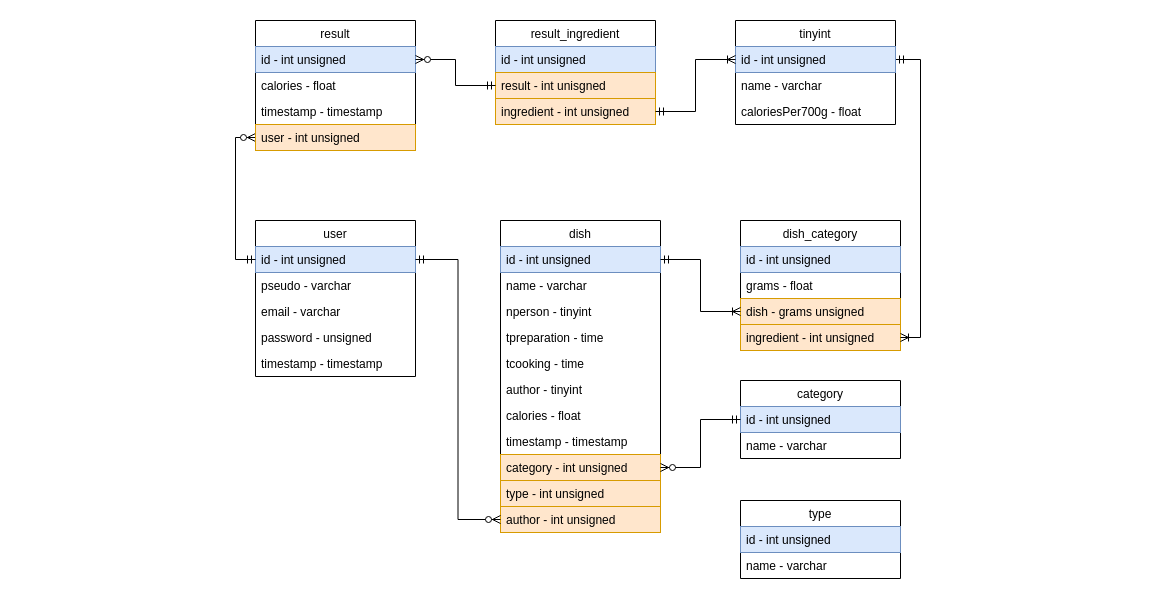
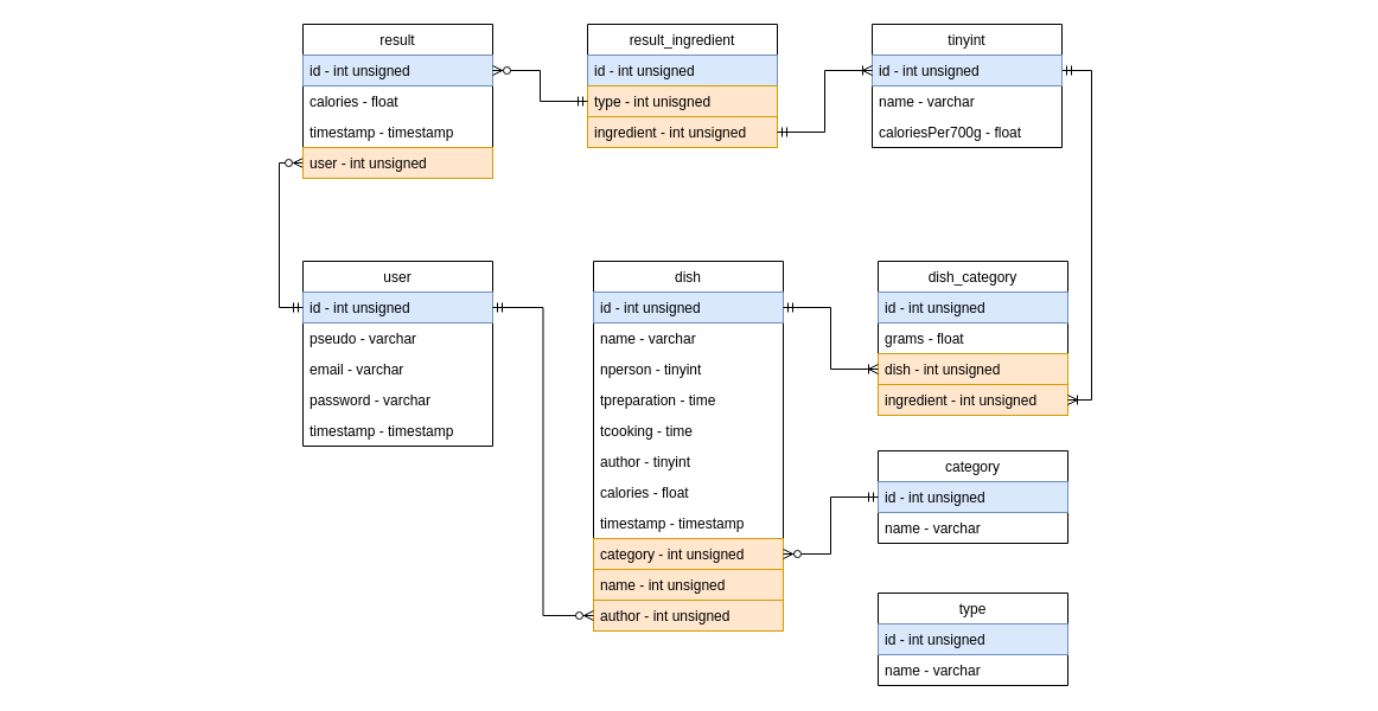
- <mxCell id="38" value="result - int unisgned" style="text;strokeColor=#d79b00;fillColor=#ffe6cc;align=left;verticalAlign=top;spacingLeft=4;spacingRight=4;overflow=hidden;rotatable=0;points=[[0,0.5],[1,0.5]];portConstraint=eastwest;" vertex="1" parent="36"><mxGeometry y="52" width="160" height="26" as="geometry" /></mxCell>
+ <mxCell id="38" value="type - int unisgned" style="text;strokeColor=#d79b00;fillColor=#ffe6cc;align=left;verticalAlign=top;spacingLeft=4;spacingRight=4;overflow=hidden;rotatable=0;points=[[0,0.5],[1,0.5]];portConstraint=eastwest;" vertex="1" parent="36"><mxGeometry y="52" width="160" height="26" as="geometry" /></mxCell>
- <mxCell id="25" value="dish - grams unsigned" style="text;strokeColor=#d79b00;fillColor=#ffe6cc;align=left;verticalAlign=top;spacingLeft=4;spacingRight=4;overflow=hidden;rotatable=0;points=[[0,0.5],[1,0.5]];portConstraint=eastwest;" parent="22" vertex="1"><mxGeometry y="78" width="160" height="26" as="geometry" /></mxCell>
+ <mxCell id="25" value="dish - int unsigned" style="text;strokeColor=#d79b00;fillColor=#ffe6cc;align=left;verticalAlign=top;spacingLeft=4;spacingRight=4;overflow=hidden;rotatable=0;points=[[0,0.5],[1,0.5]];portConstraint=eastwest;" parent="22" vertex="1"><mxGeometry y="78" width="160" height="26" as="geometry" /></mxCell>
- <mxCell id="8" value="password - unsigned" style="text;strokeColor=none;fillColor=none;align=left;verticalAlign=top;spacingLeft=4;spacingRight=4;overflow=hidden;rotatable=0;points=[[0,0.5],[1,0.5]];portConstraint=eastwest;" parent="4" vertex="1"><mxGeometry y="104" width="160" height="26" as="geometry" /></mxCell>
+ <mxCell id="8" value="password - varchar" style="text;strokeColor=none;fillColor=none;align=left;verticalAlign=top;spacingLeft=4;spacingRight=4;overflow=hidden;rotatable=0;points=[[0,0.5],[1,0.5]];portConstraint=eastwest;" parent="4" vertex="1"><mxGeometry y="104" width="160" height="26" as="geometry" /></mxCell>
- <mxCell id="20" value="type - int unsigned" style="text;strokeColor=#d79b00;fillColor=#ffe6cc;align=left;verticalAlign=top;spacingLeft=4;spacingRight=4;overflow=hidden;rotatable=0;points=[[0,0.5],[1,0.5]];portConstraint=eastwest;" parent="10" vertex="1"><mxGeometry y="260" width="160" height="26" as="geometry" /></mxCell>
+ <mxCell id="20" value="name - int unsigned" style="text;strokeColor=#d79b00;fillColor=#ffe6cc;align=left;verticalAlign=top;spacingLeft=4;spacingRight=4;overflow=hidden;rotatable=0;points=[[0,0.5],[1,0.5]];portConstraint=eastwest;" parent="10" vertex="1"><mxGeometry y="260" width="160" height="26" as="geometry" /></mxCell>
